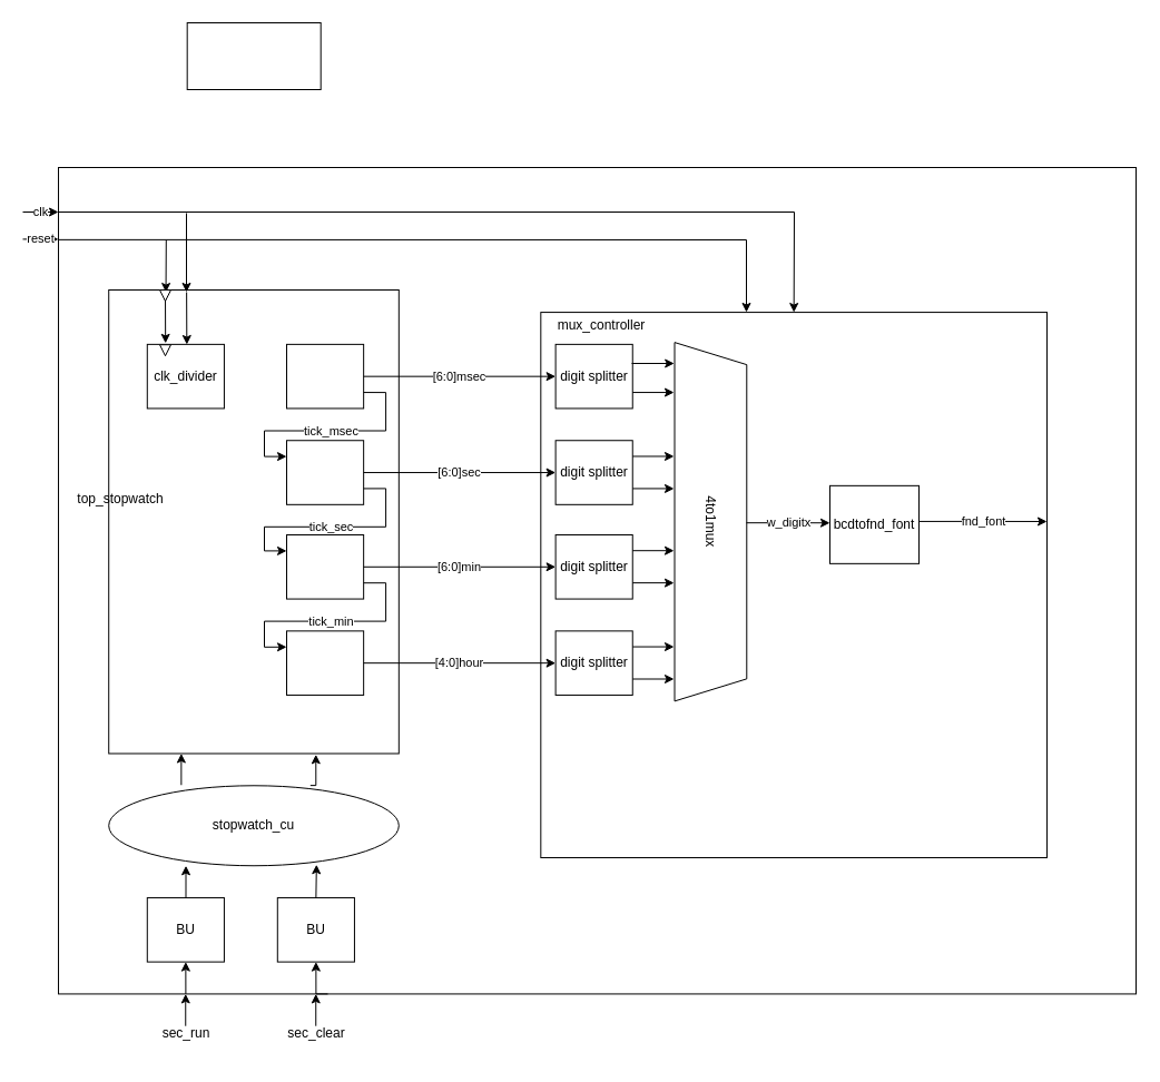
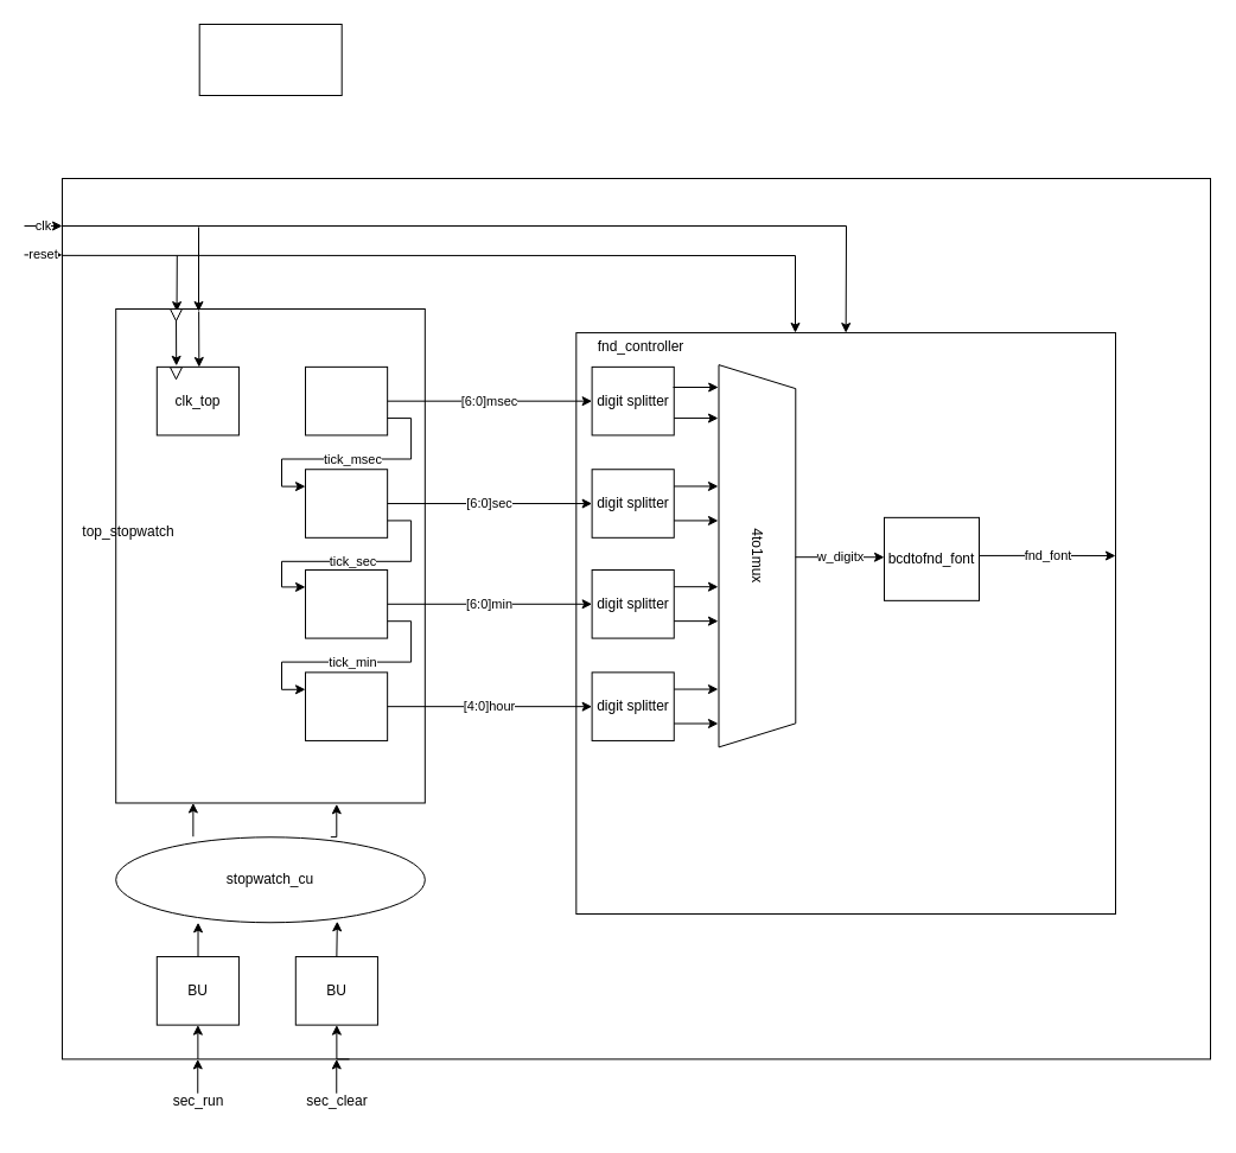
- <mxCell id="29" value="mux_controller" style="text;html=1;align=center;verticalAlign=middle;whiteSpace=wrap;rounded=0;" parent="1" vertex="1"><mxGeometry x="479.998" y="270.003" width="119.664" height="43.187" as="geometry" /></mxCell>
+ <mxCell id="29" value="fnd_controller" style="text;html=1;align=center;verticalAlign=middle;whiteSpace=wrap;rounded=0;" parent="1" vertex="1"><mxGeometry x="479.998" y="270.003" width="119.664" height="43.187" as="geometry" /></mxCell>
- <mxCell id="6" value="clk_divider" style="whiteSpace=wrap;html=1;fillColor=none;container=0;" parent="1" vertex="1"><mxGeometry x="131.793" y="308.871" width="69.139" height="57.582" as="geometry" /></mxCell>
+ <mxCell id="6" value="clk_top" style="whiteSpace=wrap;html=1;fillColor=none;container=0;" parent="1" vertex="1"><mxGeometry x="131.793" y="308.871" width="69.139" height="57.582" as="geometry" /></mxCell>
